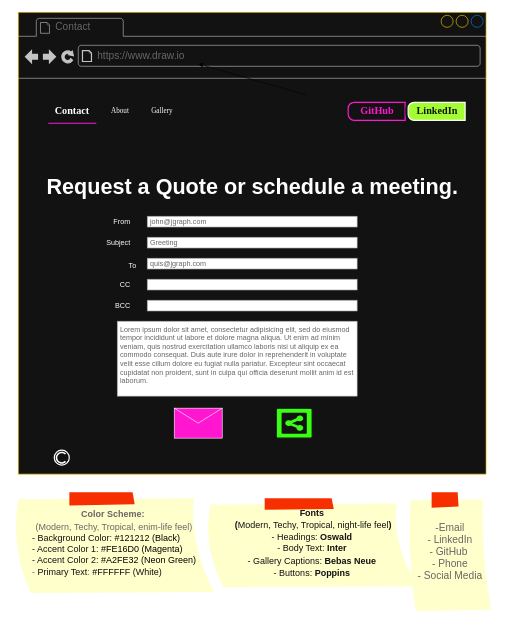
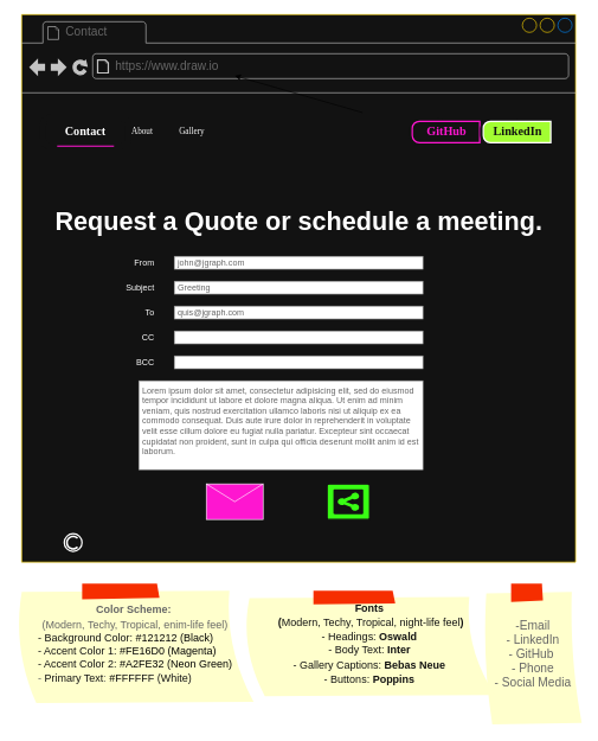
- <mxCell id="12" value="To" style="strokeWidth=1;shadow=0;dashed=0;align=center;html=1;shape=mxgraph.mockup.forms.anchor;align=right;spacingRight=2;fontColor=#FFFFFF;" parent="2" vertex="1"><mxGeometry x="140" y="410" width="60" height="25" as="geometry" /></mxCell>
+ <mxCell id="12" value="To" style="strokeWidth=1;shadow=0;dashed=0;align=center;html=1;shape=mxgraph.mockup.forms.anchor;align=right;spacingRight=2;fontColor=#FFFFFF;" parent="2" vertex="1"><mxGeometry x="140" y="410" width="50" height="18" as="geometry" /></mxCell>
